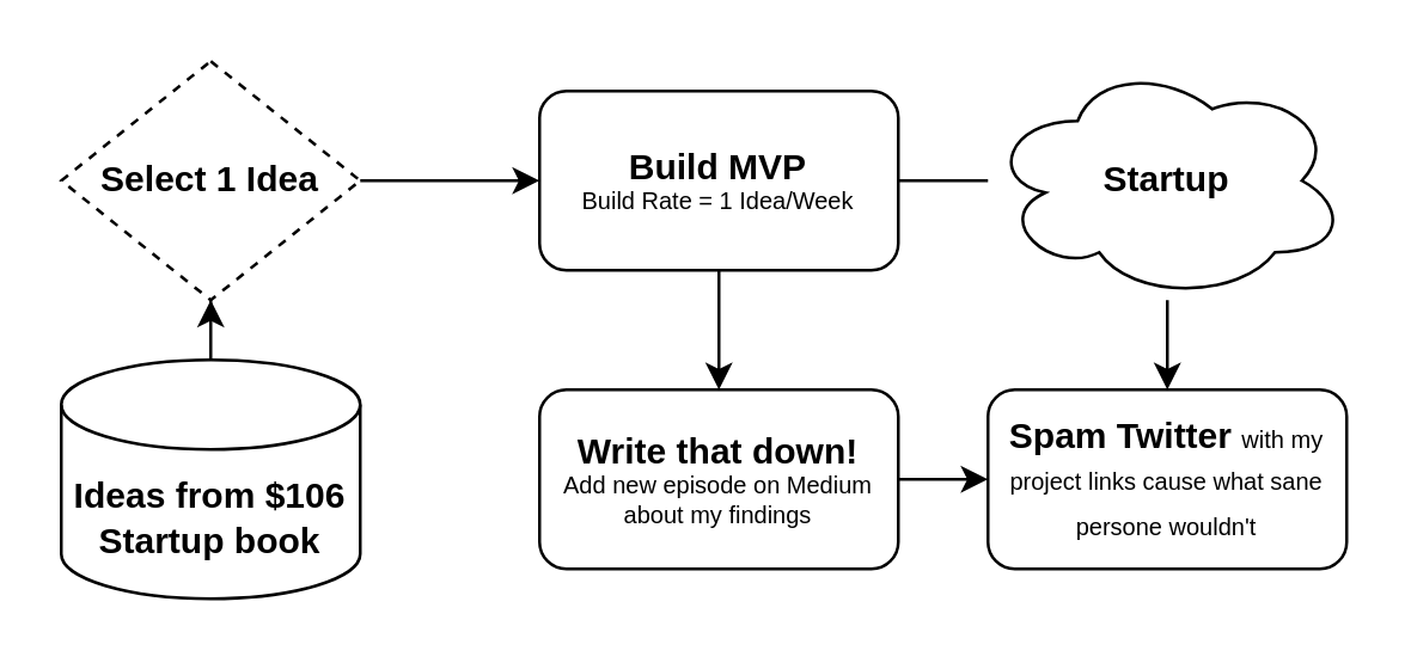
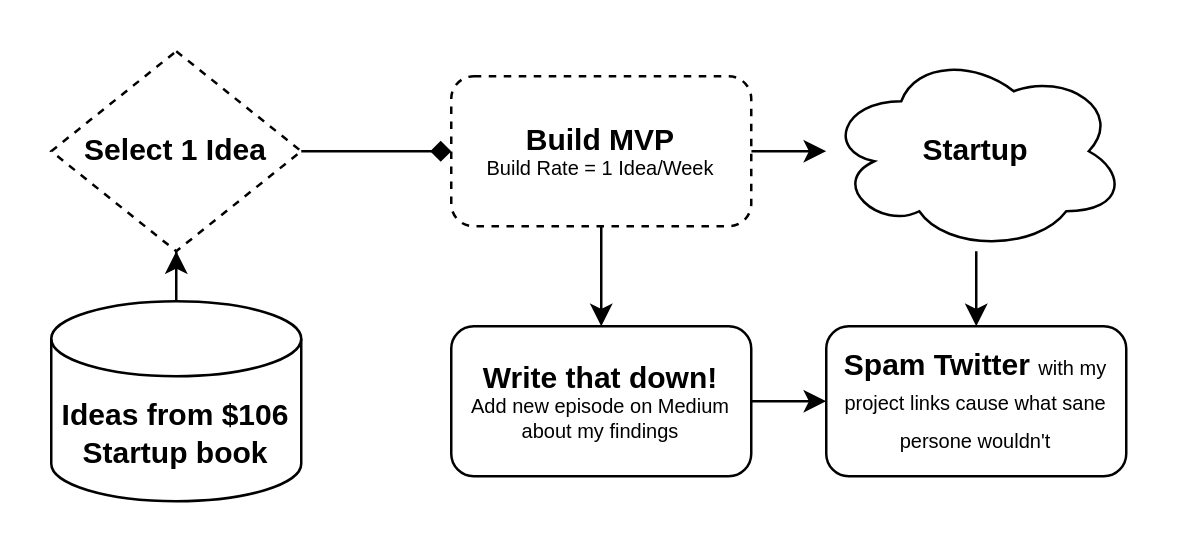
- <mxCell id="12" style="edgeStyle=orthogonalEdgeStyle;rounded=0;orthogonalLoop=1;jettySize=auto;html=1;entryX=0;entryY=0.5;entryDx=0;entryDy=0;" edge="1" parent="1" source="13" target="6"><mxGeometry relative="1" as="geometry" /></mxCell>
+ <mxCell id="12" style="edgeStyle=orthogonalEdgeStyle;rounded=0;orthogonalLoop=1;jettySize=auto;html=1;entryX=0;entryY=0.5;entryDx=0;entryDy=0;endArrow=diamond;" edge="1" parent="1" source="13" target="6"><mxGeometry relative="1" as="geometry" /></mxCell>
- <mxCell id="6" value="&lt;div&gt;&lt;b&gt;Build MVP&lt;/b&gt;&lt;/div&gt;&lt;div style=&quot;font-size: 8px&quot;&gt;&lt;font style=&quot;font-size: 8px&quot;&gt;Build Rate = 1 Idea/Week&lt;/font&gt;&lt;/div&gt;" style="rounded=1;whiteSpace=wrap;html=1;" vertex="1" parent="1"><mxGeometry x="180" y="30" width="120" height="60" as="geometry" /></mxCell>
+ <mxCell id="6" value="&lt;div&gt;&lt;b&gt;Build MVP&lt;/b&gt;&lt;/div&gt;&lt;div style=&quot;font-size: 8px&quot;&gt;&lt;font style=&quot;font-size: 8px&quot;&gt;Build Rate = 1 Idea/Week&lt;/font&gt;&lt;/div&gt;" style="rounded=1;whiteSpace=wrap;html=1;dashed=1;" vertex="1" parent="1"><mxGeometry x="180" y="30" width="120" height="60" as="geometry" /></mxCell>
- <mxCell id="4" style="edgeStyle=orthogonalEdgeStyle;rounded=0;orthogonalLoop=1;jettySize=auto;html=1;endArrow=none;" edge="1" parent="1" source="6" target="10"><mxGeometry relative="1" as="geometry" /></mxCell>
+ <mxCell id="4" style="edgeStyle=orthogonalEdgeStyle;rounded=0;orthogonalLoop=1;jettySize=auto;html=1;" edge="1" parent="1" source="6" target="10"><mxGeometry relative="1" as="geometry" /></mxCell>
